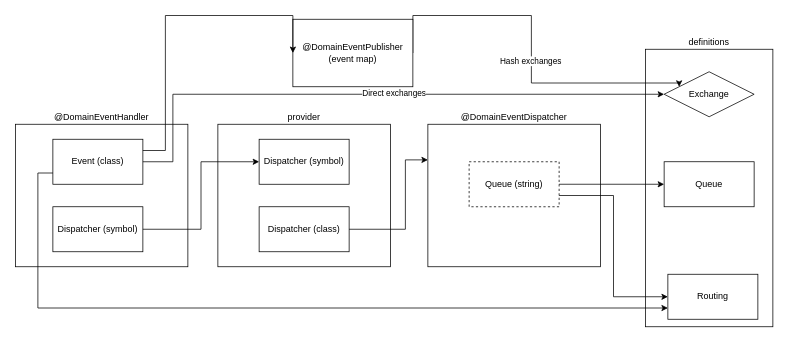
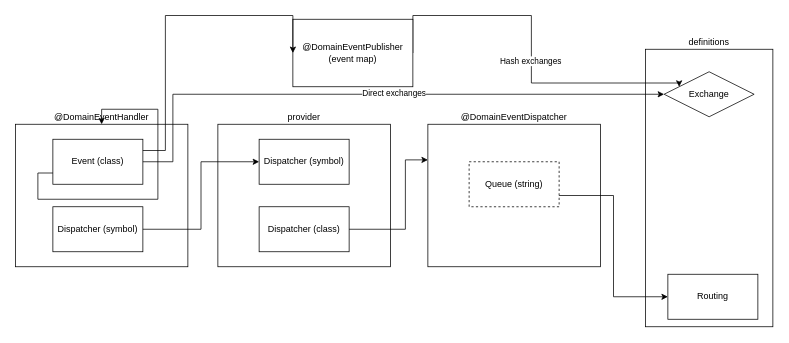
- <mxCell id="17" style="edgeStyle=orthogonalEdgeStyle;rounded=0;orthogonalLoop=1;jettySize=auto;html=1;exitX=1;exitY=0.5;exitDx=0;exitDy=0;entryX=0;entryY=0.5;entryDx=0;entryDy=0;" parent="1" source="4" target="16" edge="1"><mxGeometry relative="1" as="geometry" /></mxCell>
- <mxCell id="16" value="Queue" style="rounded=0;whiteSpace=wrap;html=1;" parent="1" vertex="1"><mxGeometry x="885" y="215" width="120" height="60" as="geometry" /></mxCell>
- <mxCell id="22" style="edgeStyle=orthogonalEdgeStyle;rounded=0;orthogonalLoop=1;jettySize=auto;html=1;exitX=0;exitY=0.75;exitDx=0;exitDy=0;entryX=0;entryY=0.75;entryDx=0;entryDy=0;" parent="1" source="7" target="21" edge="1"><mxGeometry relative="1" as="geometry" /></mxCell>
+ <mxCell id="22" style="edgeStyle=orthogonalEdgeStyle;rounded=0;orthogonalLoop=1;jettySize=auto;html=1;exitX=0;exitY=0.75;exitDx=0;exitDy=0;" parent="1" source="7" target="6" edge="1"><mxGeometry relative="1" as="geometry" /></mxCell>
